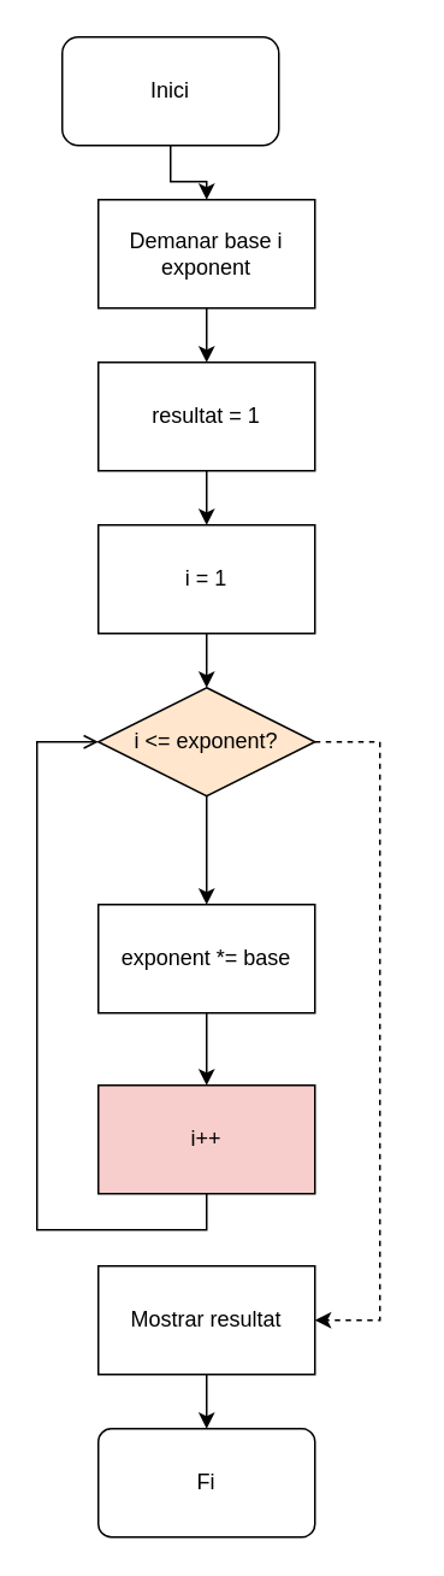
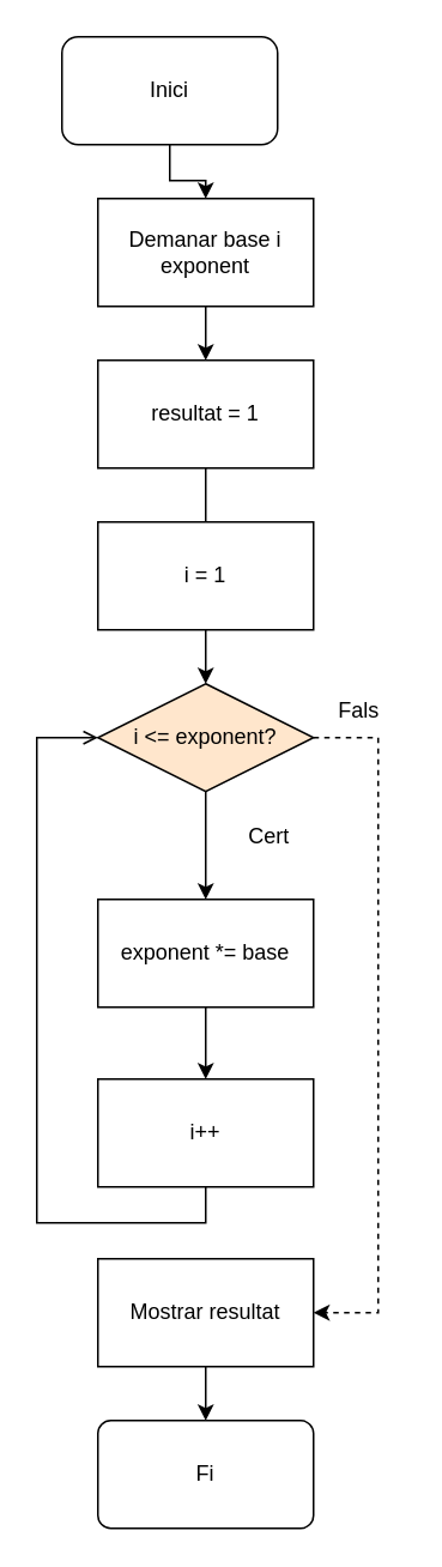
- <mxCell id="16" style="edgeStyle=orthogonalEdgeStyle;rounded=0;orthogonalLoop=1;jettySize=auto;html=1;exitX=0.5;exitY=1;exitDx=0;exitDy=0;" parent="1" source="17" target="21" edge="1"><mxGeometry relative="1" as="geometry" /></mxCell>
+ <mxCell id="16" style="edgeStyle=orthogonalEdgeStyle;rounded=0;orthogonalLoop=1;jettySize=auto;html=1;exitX=0.5;exitY=1;exitDx=0;exitDy=0;endArrow=none;" parent="1" source="17" target="21" edge="1"><mxGeometry relative="1" as="geometry" /></mxCell>
+ <mxCell id="8" value="Fals" style="text;html=1;align=center;verticalAlign=middle;resizable=0;points=[];autosize=1;strokeColor=none;fillColor=none;" parent="1" vertex="1"><mxGeometry x="174" y="380" width="50" height="30" as="geometry" /></mxCell>
+ <mxCell id="7" value="Cert" style="text;html=1;align=center;verticalAlign=middle;resizable=0;points=[];autosize=1;strokeColor=none;fillColor=none;" parent="1" vertex="1"><mxGeometry x="124" y="450" width="50" height="30" as="geometry" /></mxCell>
- <mxCell id="15" value="i++" style="rounded=0;whiteSpace=wrap;html=1;fillColor=#f8cecc;" parent="1" vertex="1"><mxGeometry x="54" y="600" width="120" height="60" as="geometry" /></mxCell>
+ <mxCell id="15" value="i++" style="rounded=0;whiteSpace=wrap;html=1;" parent="1" vertex="1"><mxGeometry x="54" y="600" width="120" height="60" as="geometry" /></mxCell>
